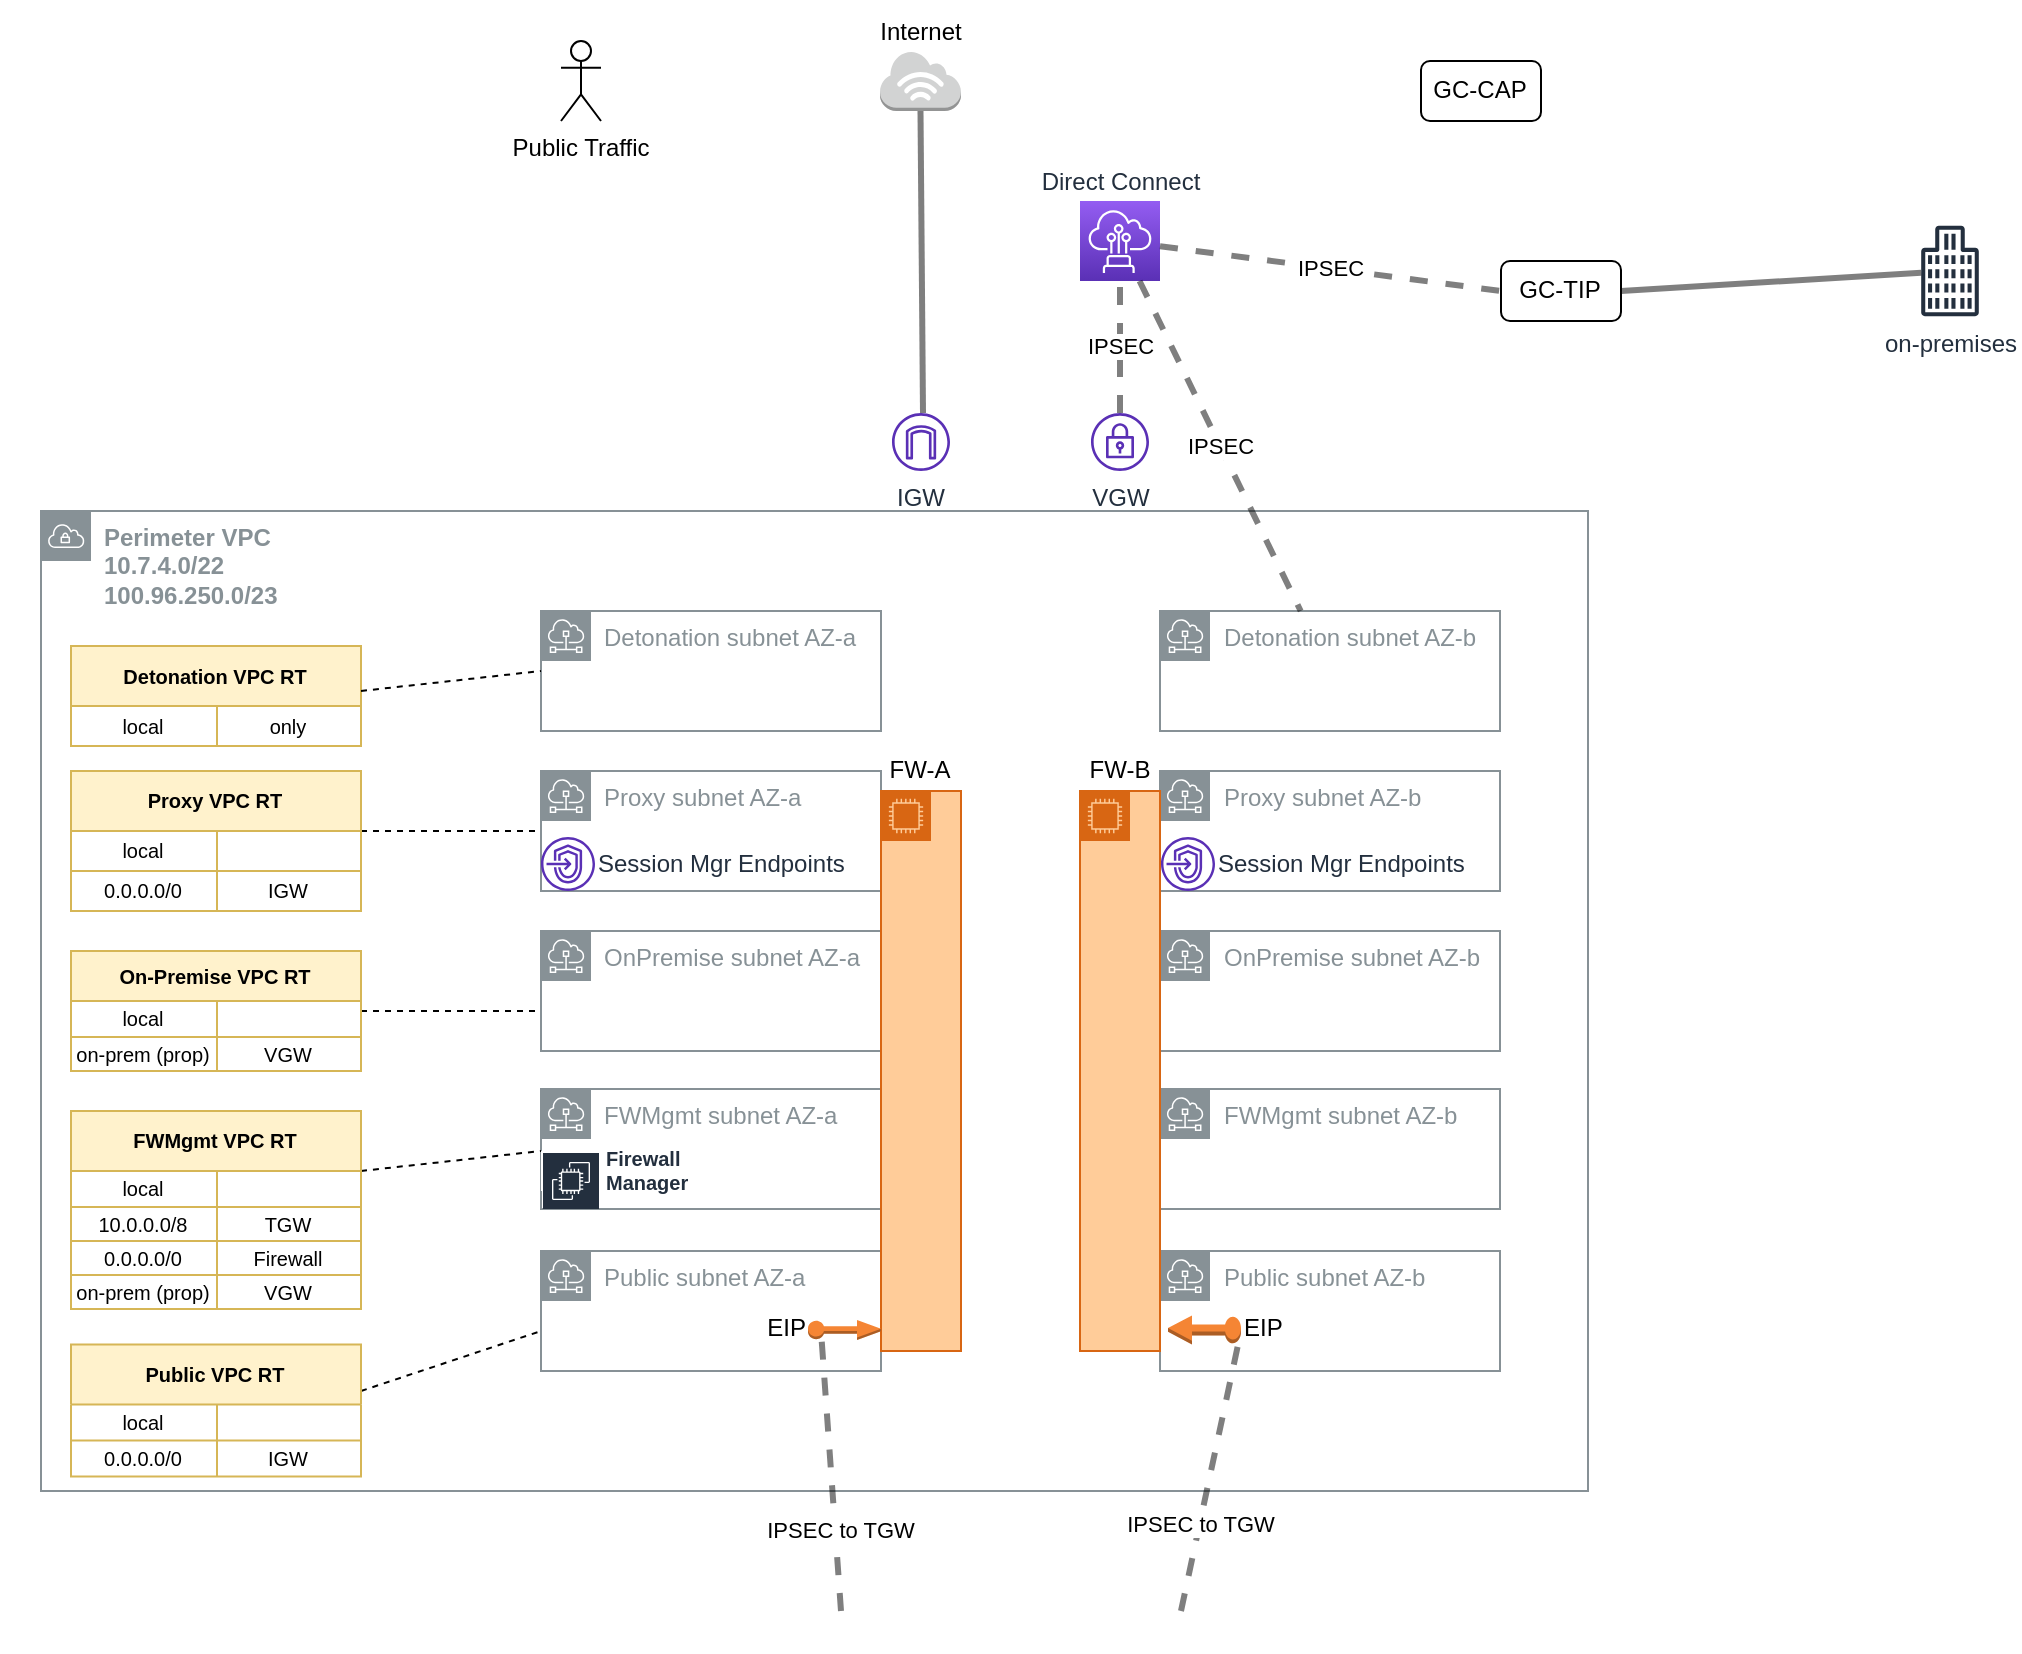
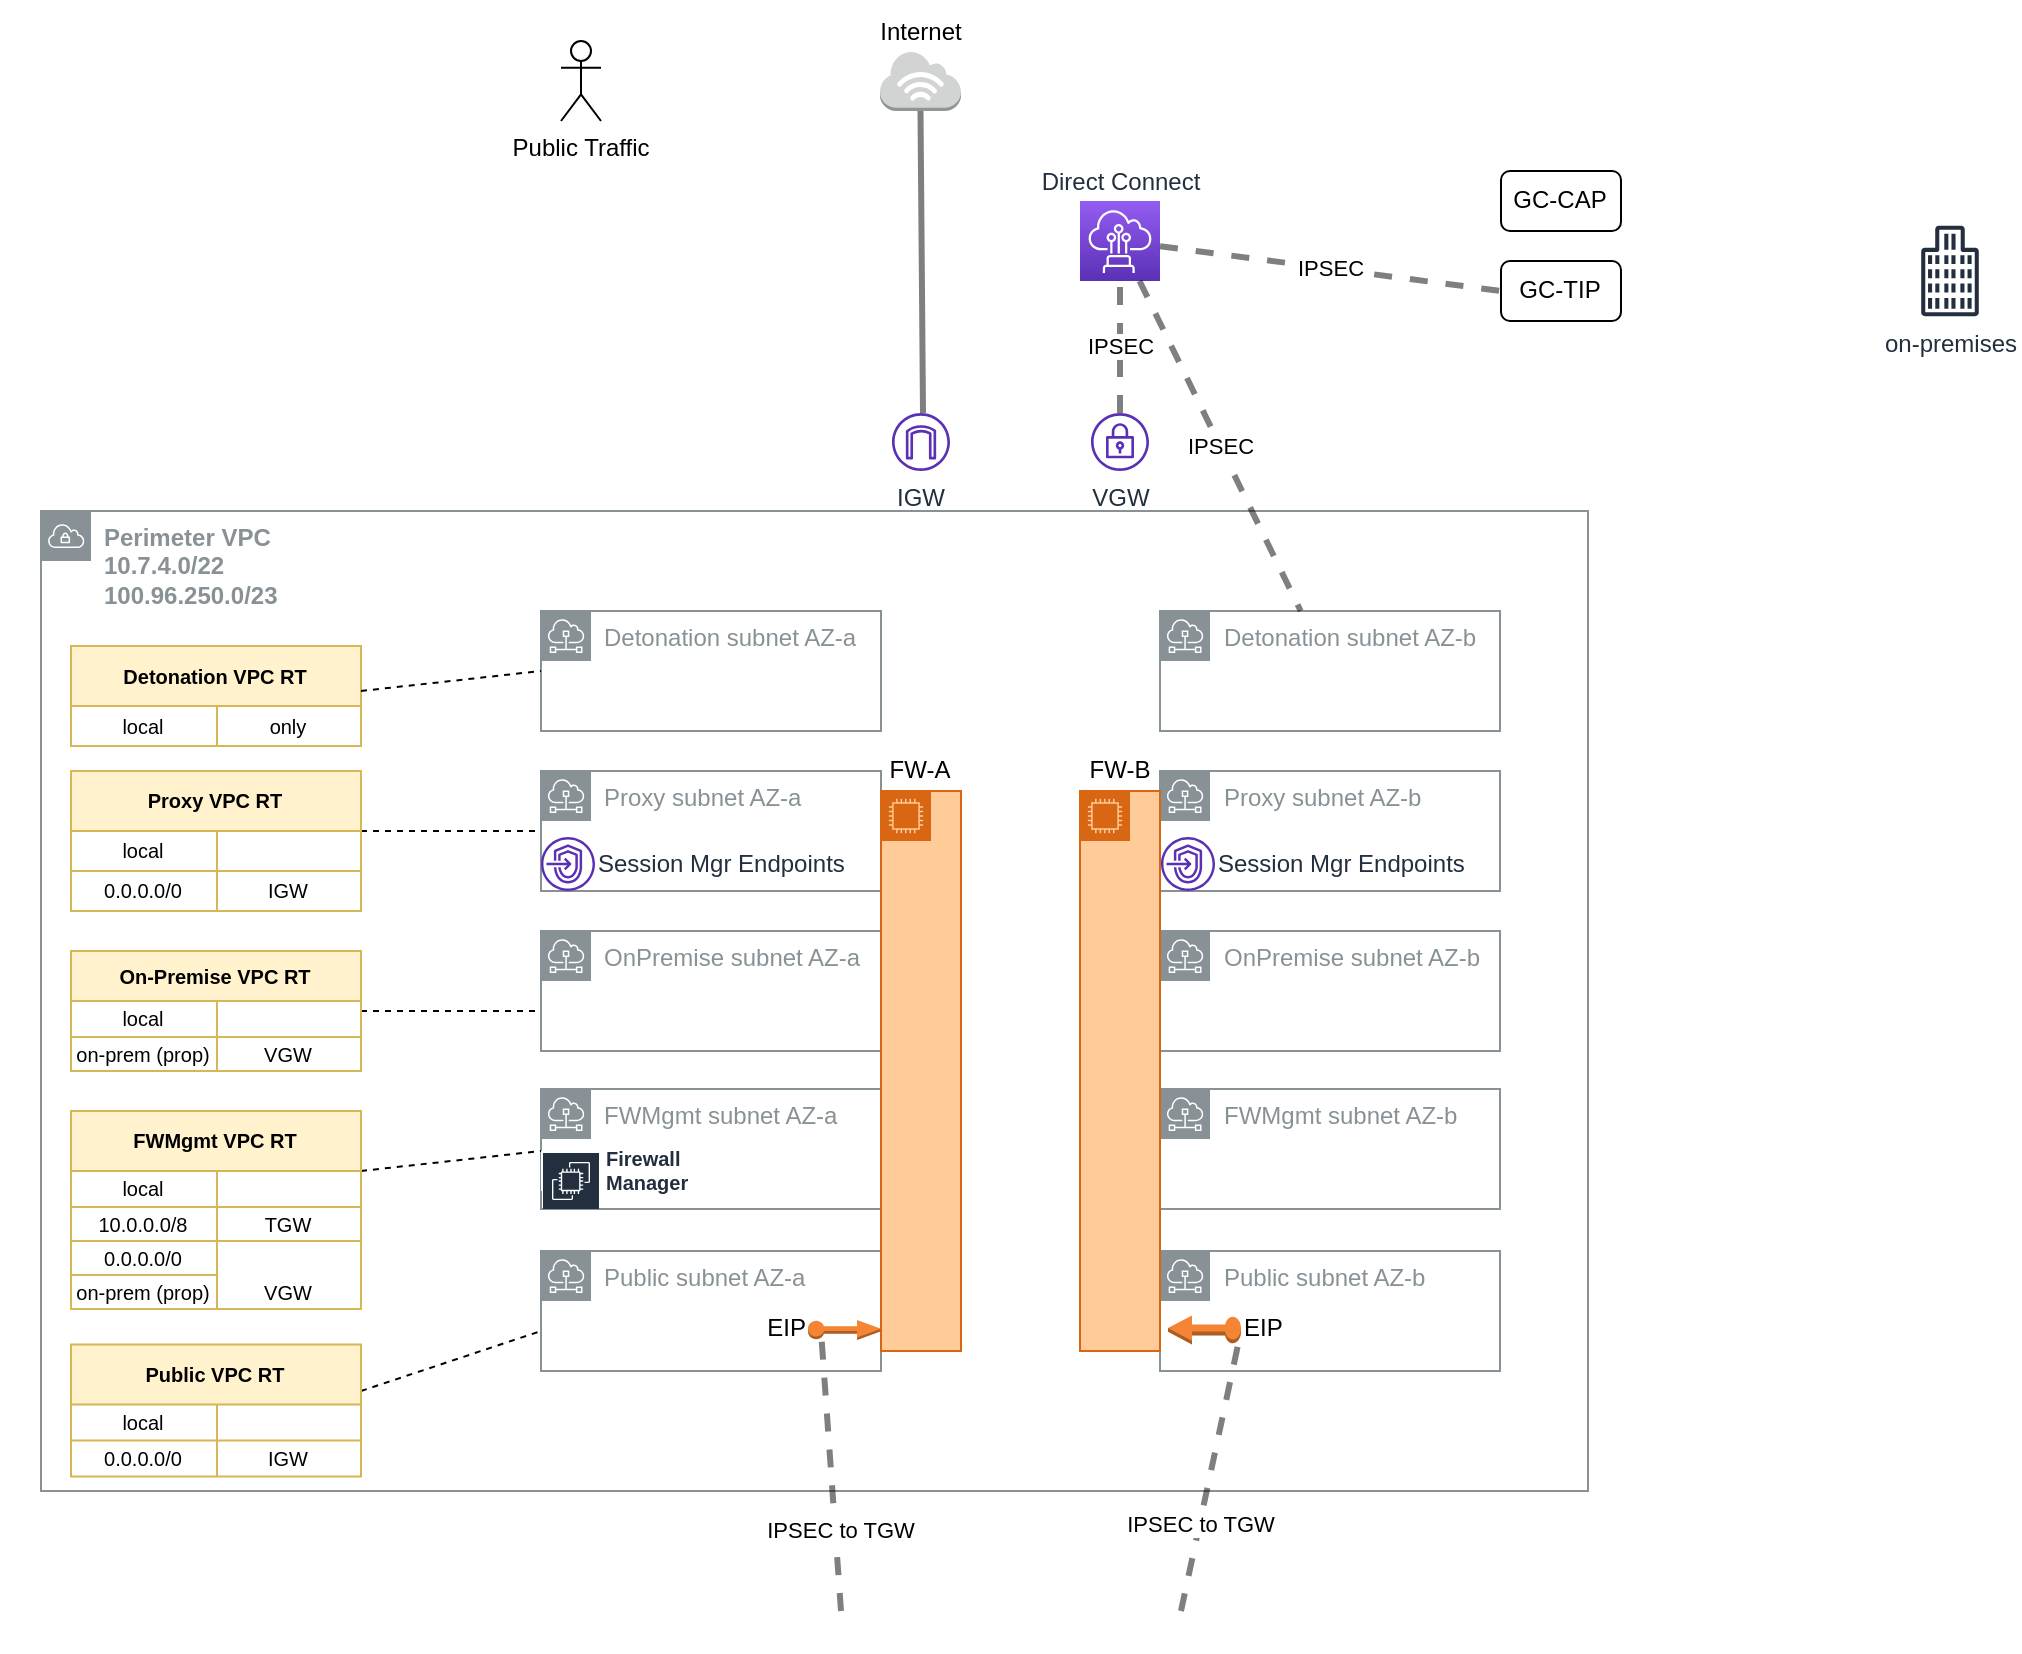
- <mxCell id="27" value="GC-CAP" style="rounded=1;whiteSpace=wrap;html=1;shadow=0;strokeColor=#000000;strokeWidth=1;fillColor=none;" parent="1" vertex="1"><mxGeometry x="710" y="30" width="60" height="30" as="geometry" /></mxCell>
+ <mxCell id="27" value="GC-CAP" style="rounded=1;whiteSpace=wrap;html=1;shadow=0;strokeColor=#000000;strokeWidth=1;fillColor=none;" parent="1" vertex="1"><mxGeometry x="750" y="85" width="60" height="30" as="geometry" /></mxCell>
- <mxCell id="33" value="" style="endArrow=none;html=1;strokeColor=#000000;strokeWidth=3;opacity=50;exitX=1;exitY=0.5;exitDx=0;exitDy=0;" parent="1" source="28" target="32" edge="1"><mxGeometry width="50" height="50" relative="1" as="geometry"><mxPoint x="1000" y="325" as="sourcePoint" /><mxPoint x="1050" y="275" as="targetPoint" /></mxGeometry></mxCell>
- <mxCell id="62" value="Firewall" style="shape=partialRectangle;html=1;whiteSpace=wrap;connectable=0;fillColor=none;top=0;left=0;bottom=0;right=0;overflow=hidden;fontSize=10;" vertex="1" parent="60"><mxGeometry x="73" width="72" height="17" as="geometry" /></mxCell>
